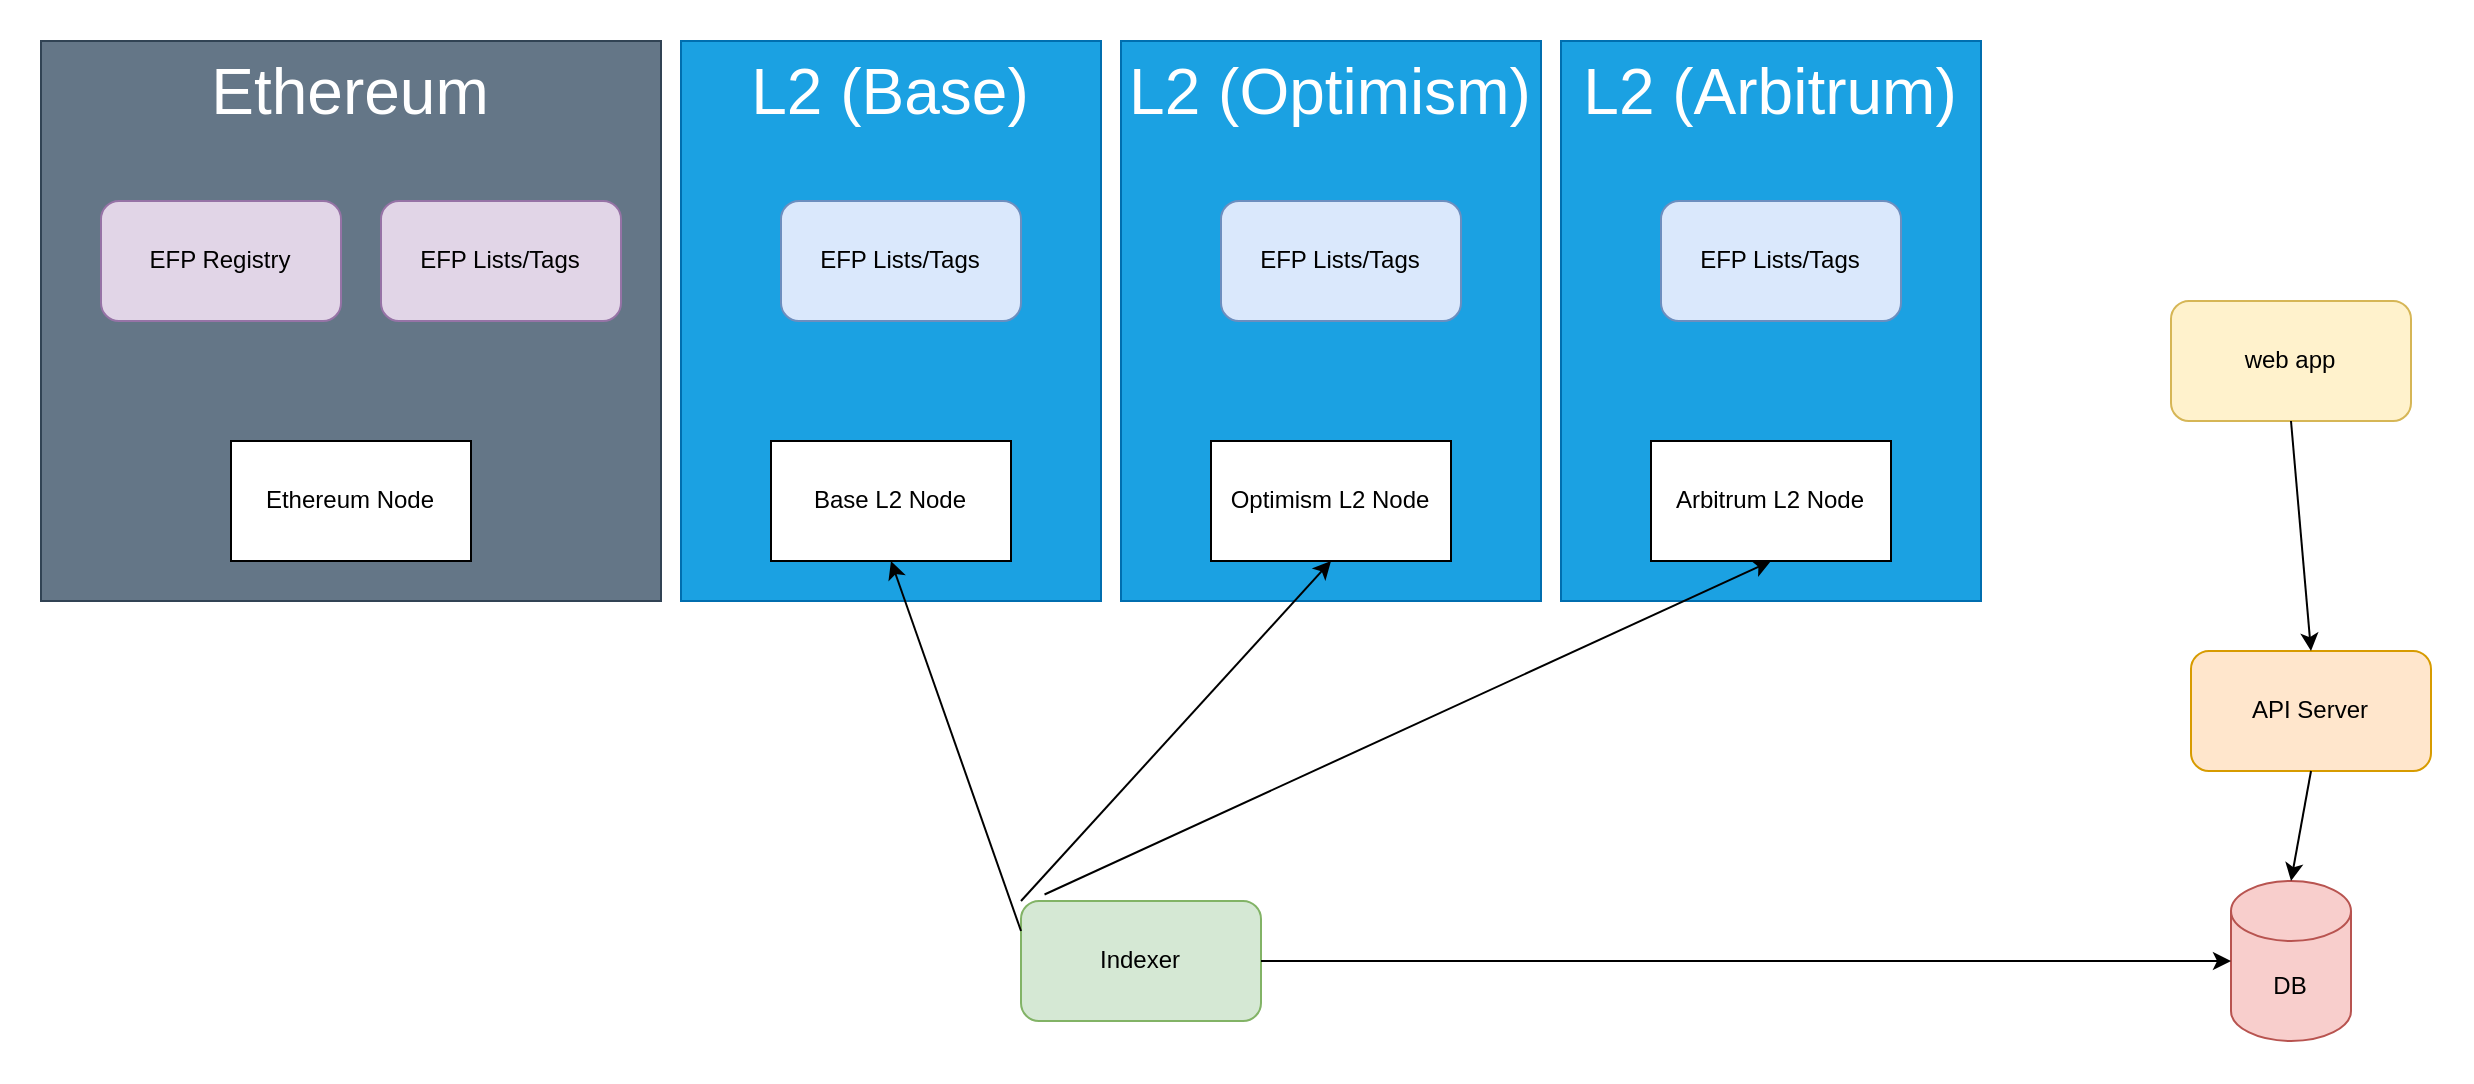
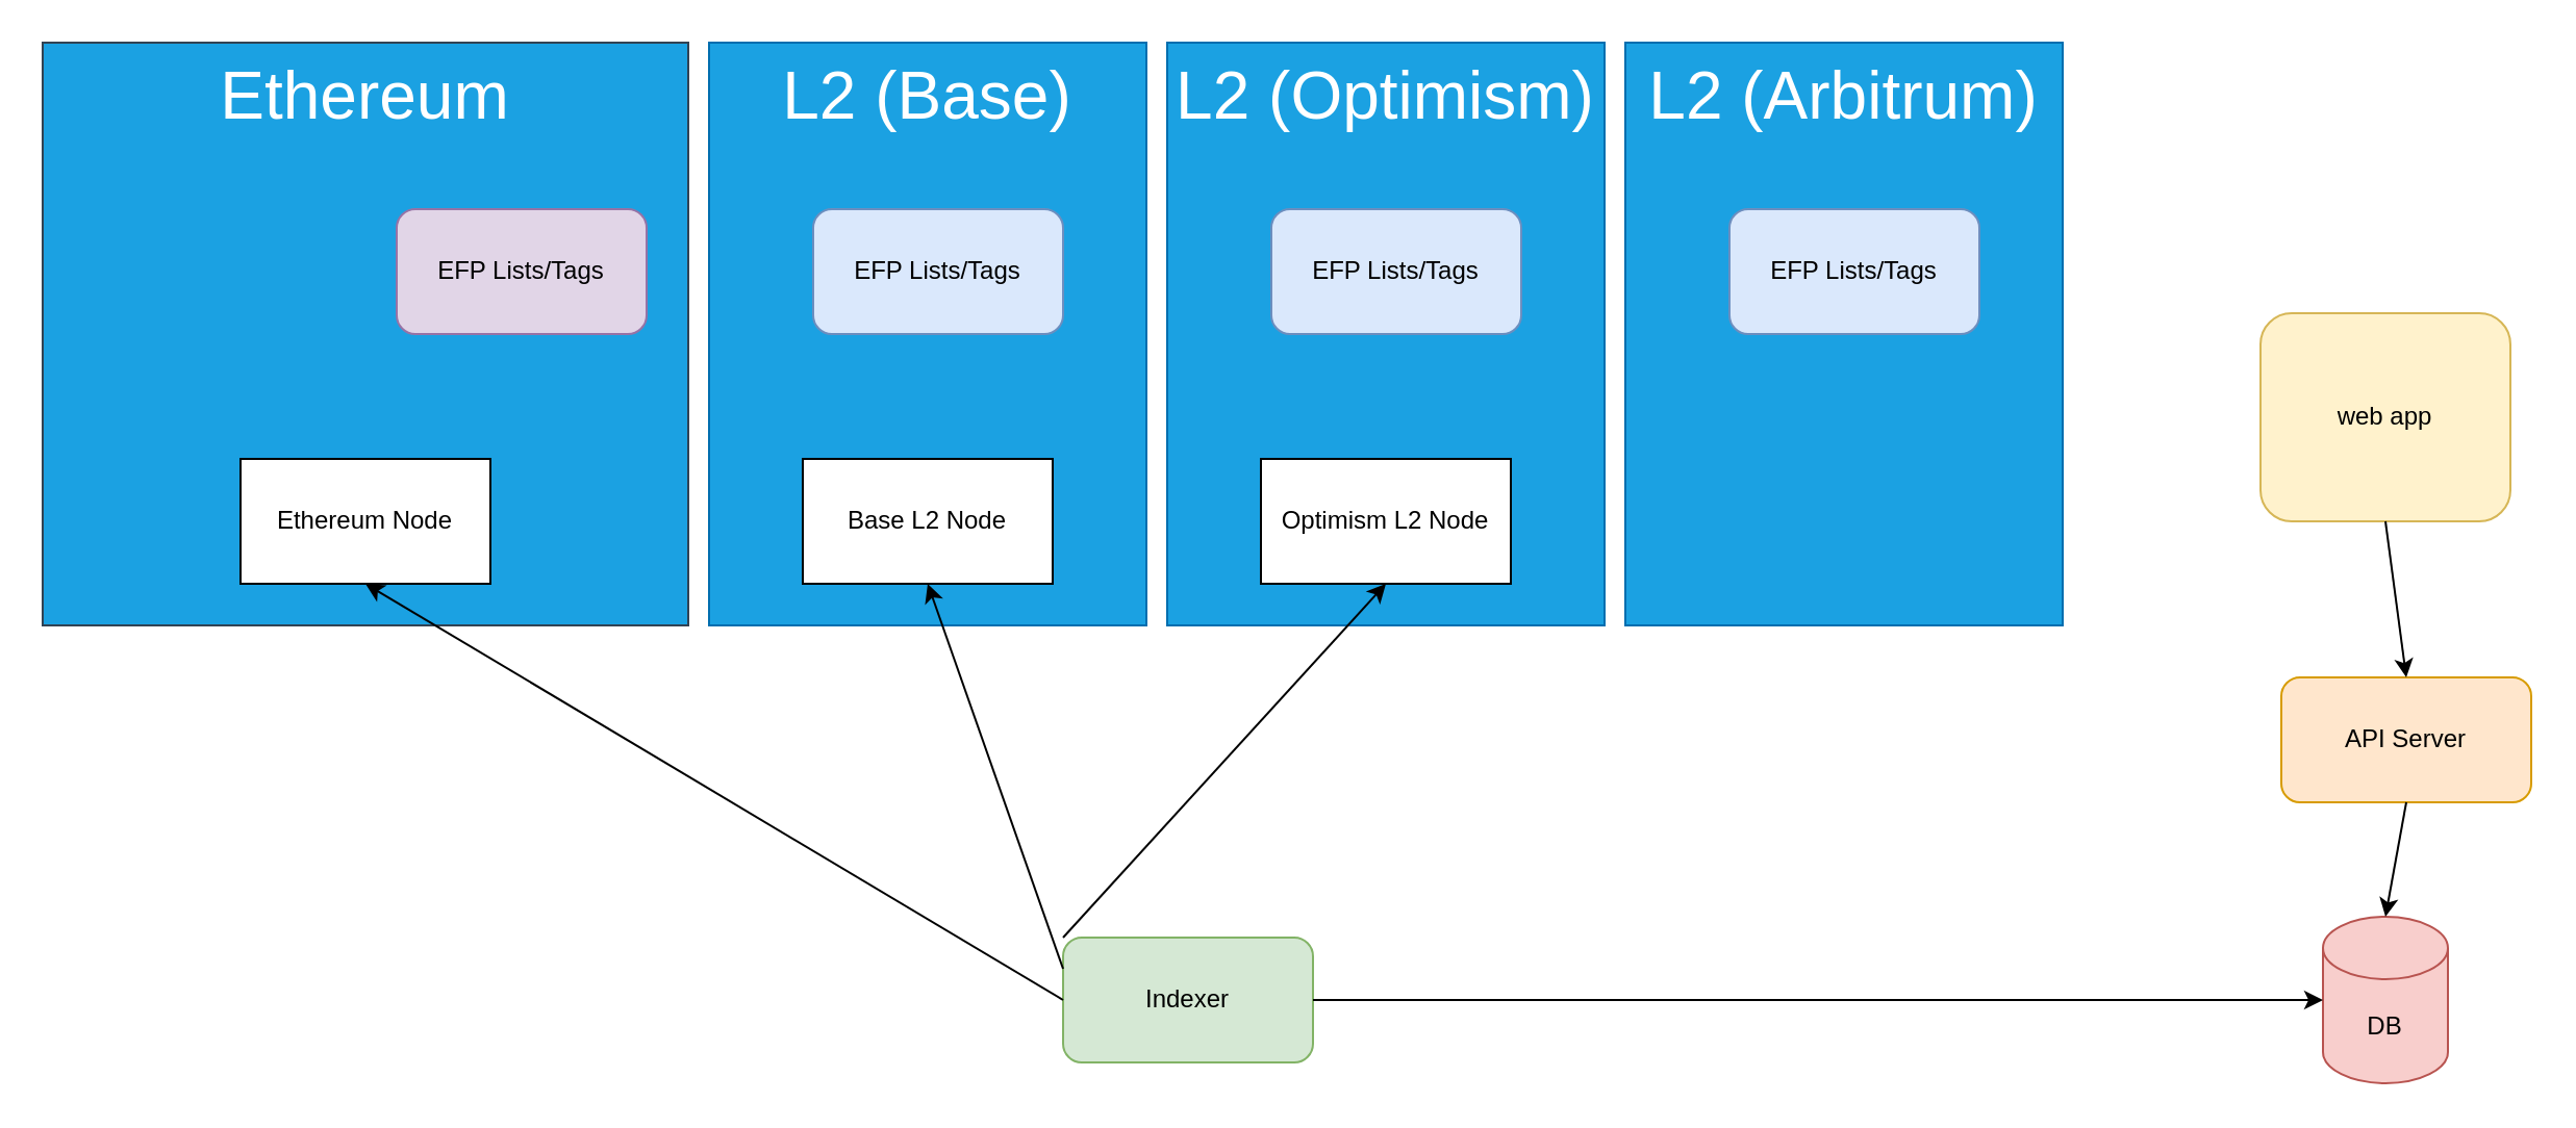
- <mxCell id="10" value="EFP Registry" style="rounded=1;whiteSpace=wrap;html=1;fillColor=#e1d5e7;strokeColor=#9673a6;" vertex="1" parent="1"><mxGeometry x="50" y="100" width="120" height="60" as="geometry" /></mxCell>
- <mxCell id="2" value="Ethereum" style="rounded=0;whiteSpace=wrap;html=1;fillColor=#647687;strokeColor=#314354;fontColor=#ffffff;verticalAlign=top;fontSize=32;" vertex="1" parent="1"><mxGeometry x="20" y="20" width="310" height="280" as="geometry" /></mxCell>
+ <mxCell id="2" value="Ethereum" style="rounded=0;whiteSpace=wrap;html=1;fillColor=#1ba1e2;strokeColor=#314354;fontColor=#ffffff;verticalAlign=top;fontSize=32;" vertex="1" parent="1"><mxGeometry x="20" y="20" width="310" height="280" as="geometry" /></mxCell>
- <mxCell id="5" value="web app" style="rounded=1;whiteSpace=wrap;html=1;fillColor=#fff2cc;strokeColor=#d6b656;" vertex="1" parent="1"><mxGeometry x="1085" y="150" width="120" height="60" as="geometry" /></mxCell>
+ <mxCell id="5" value="web app" style="rounded=1;whiteSpace=wrap;html=1;fillColor=#fff2cc;strokeColor=#d6b656;" vertex="1" parent="1"><mxGeometry x="1085" y="150" width="120" height="100" as="geometry" /></mxCell>
- <mxCell id="21" value="Arbitrum L2 Node" style="rounded=0;whiteSpace=wrap;html=1;" vertex="1" parent="1"><mxGeometry x="825" y="220" width="120" height="60" as="geometry" /></mxCell>
- <mxCell id="22" value="" style="endArrow=classic;html=1;rounded=0;exitX=0.098;exitY=-0.054;exitDx=0;exitDy=0;exitPerimeter=0;entryX=0.5;entryY=1;entryDx=0;entryDy=0;" edge="1" parent="1" source="8" target="21"><mxGeometry width="50" height="50" relative="1" as="geometry"><mxPoint x="590" y="390" as="sourcePoint" /><mxPoint x="640" y="340" as="targetPoint" /></mxGeometry></mxCell>
+ <mxCell id="25" value="" style="endArrow=classic;html=1;rounded=0;exitX=0;exitY=0.5;exitDx=0;exitDy=0;entryX=0.5;entryY=1;entryDx=0;entryDy=0;" edge="1" parent="1" source="8" target="15"><mxGeometry width="50" height="50" relative="1" as="geometry"><mxPoint x="920" y="475" as="sourcePoint" /><mxPoint x="455" y="290" as="targetPoint" /></mxGeometry></mxCell>
